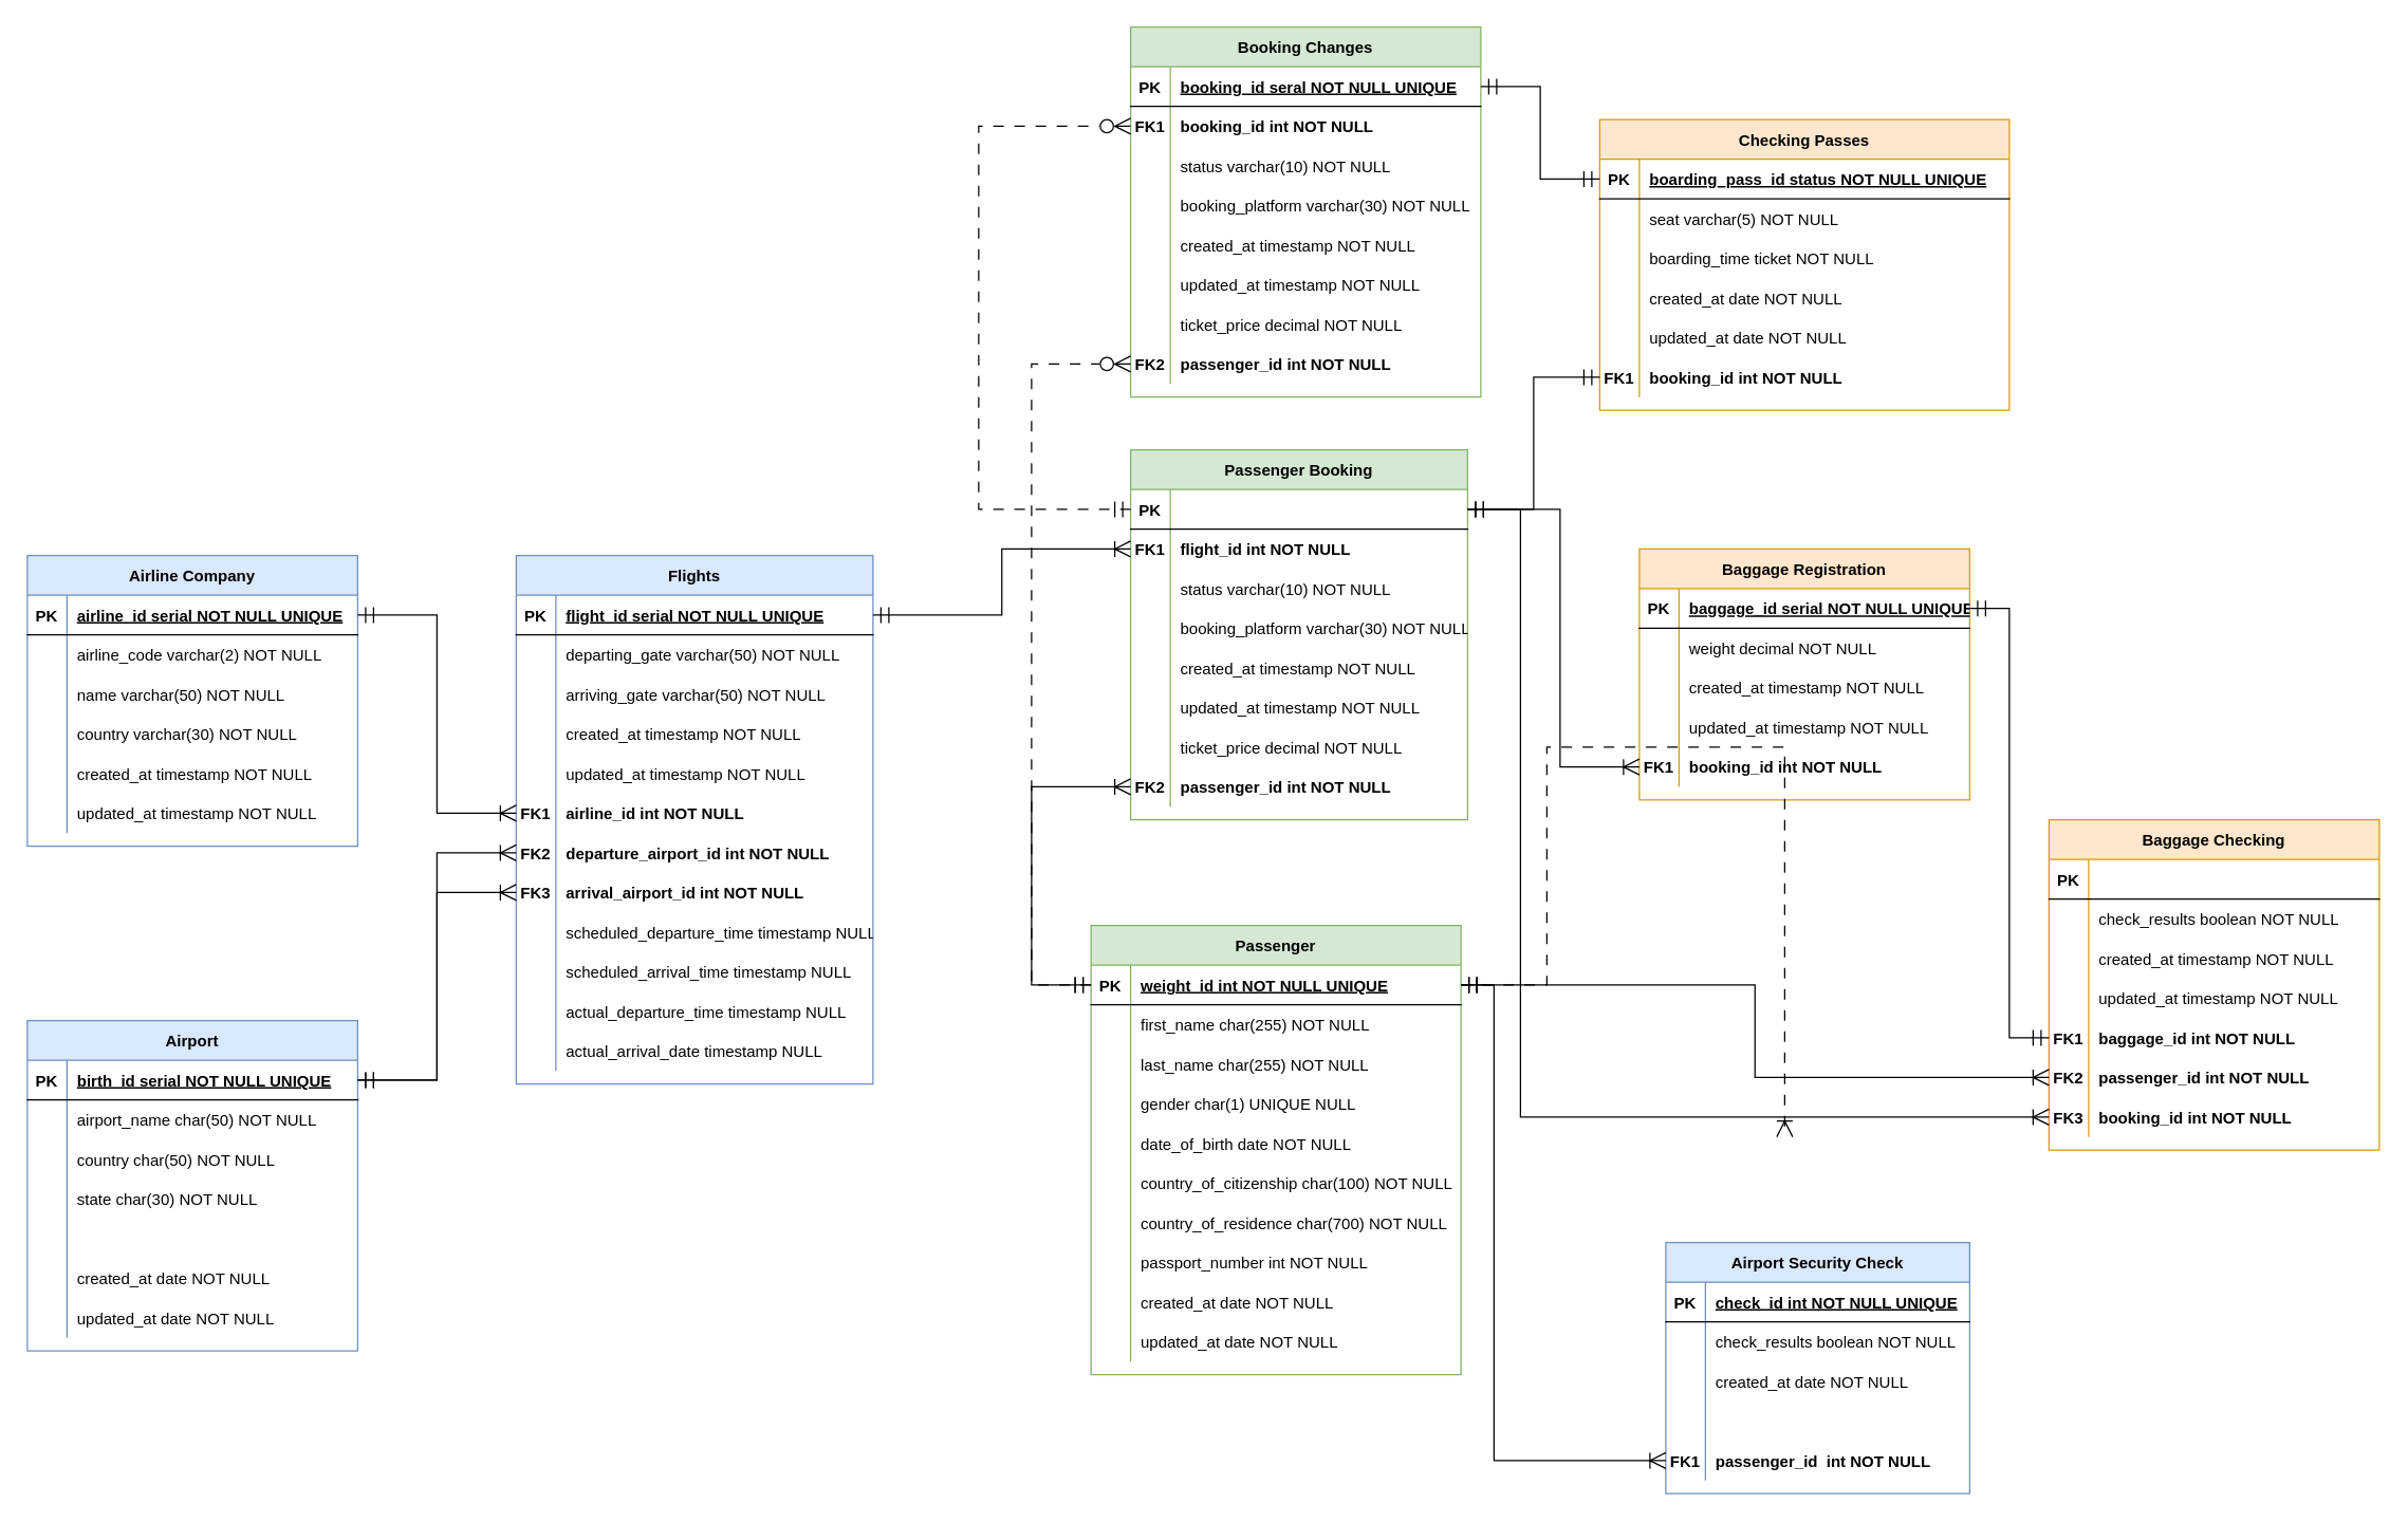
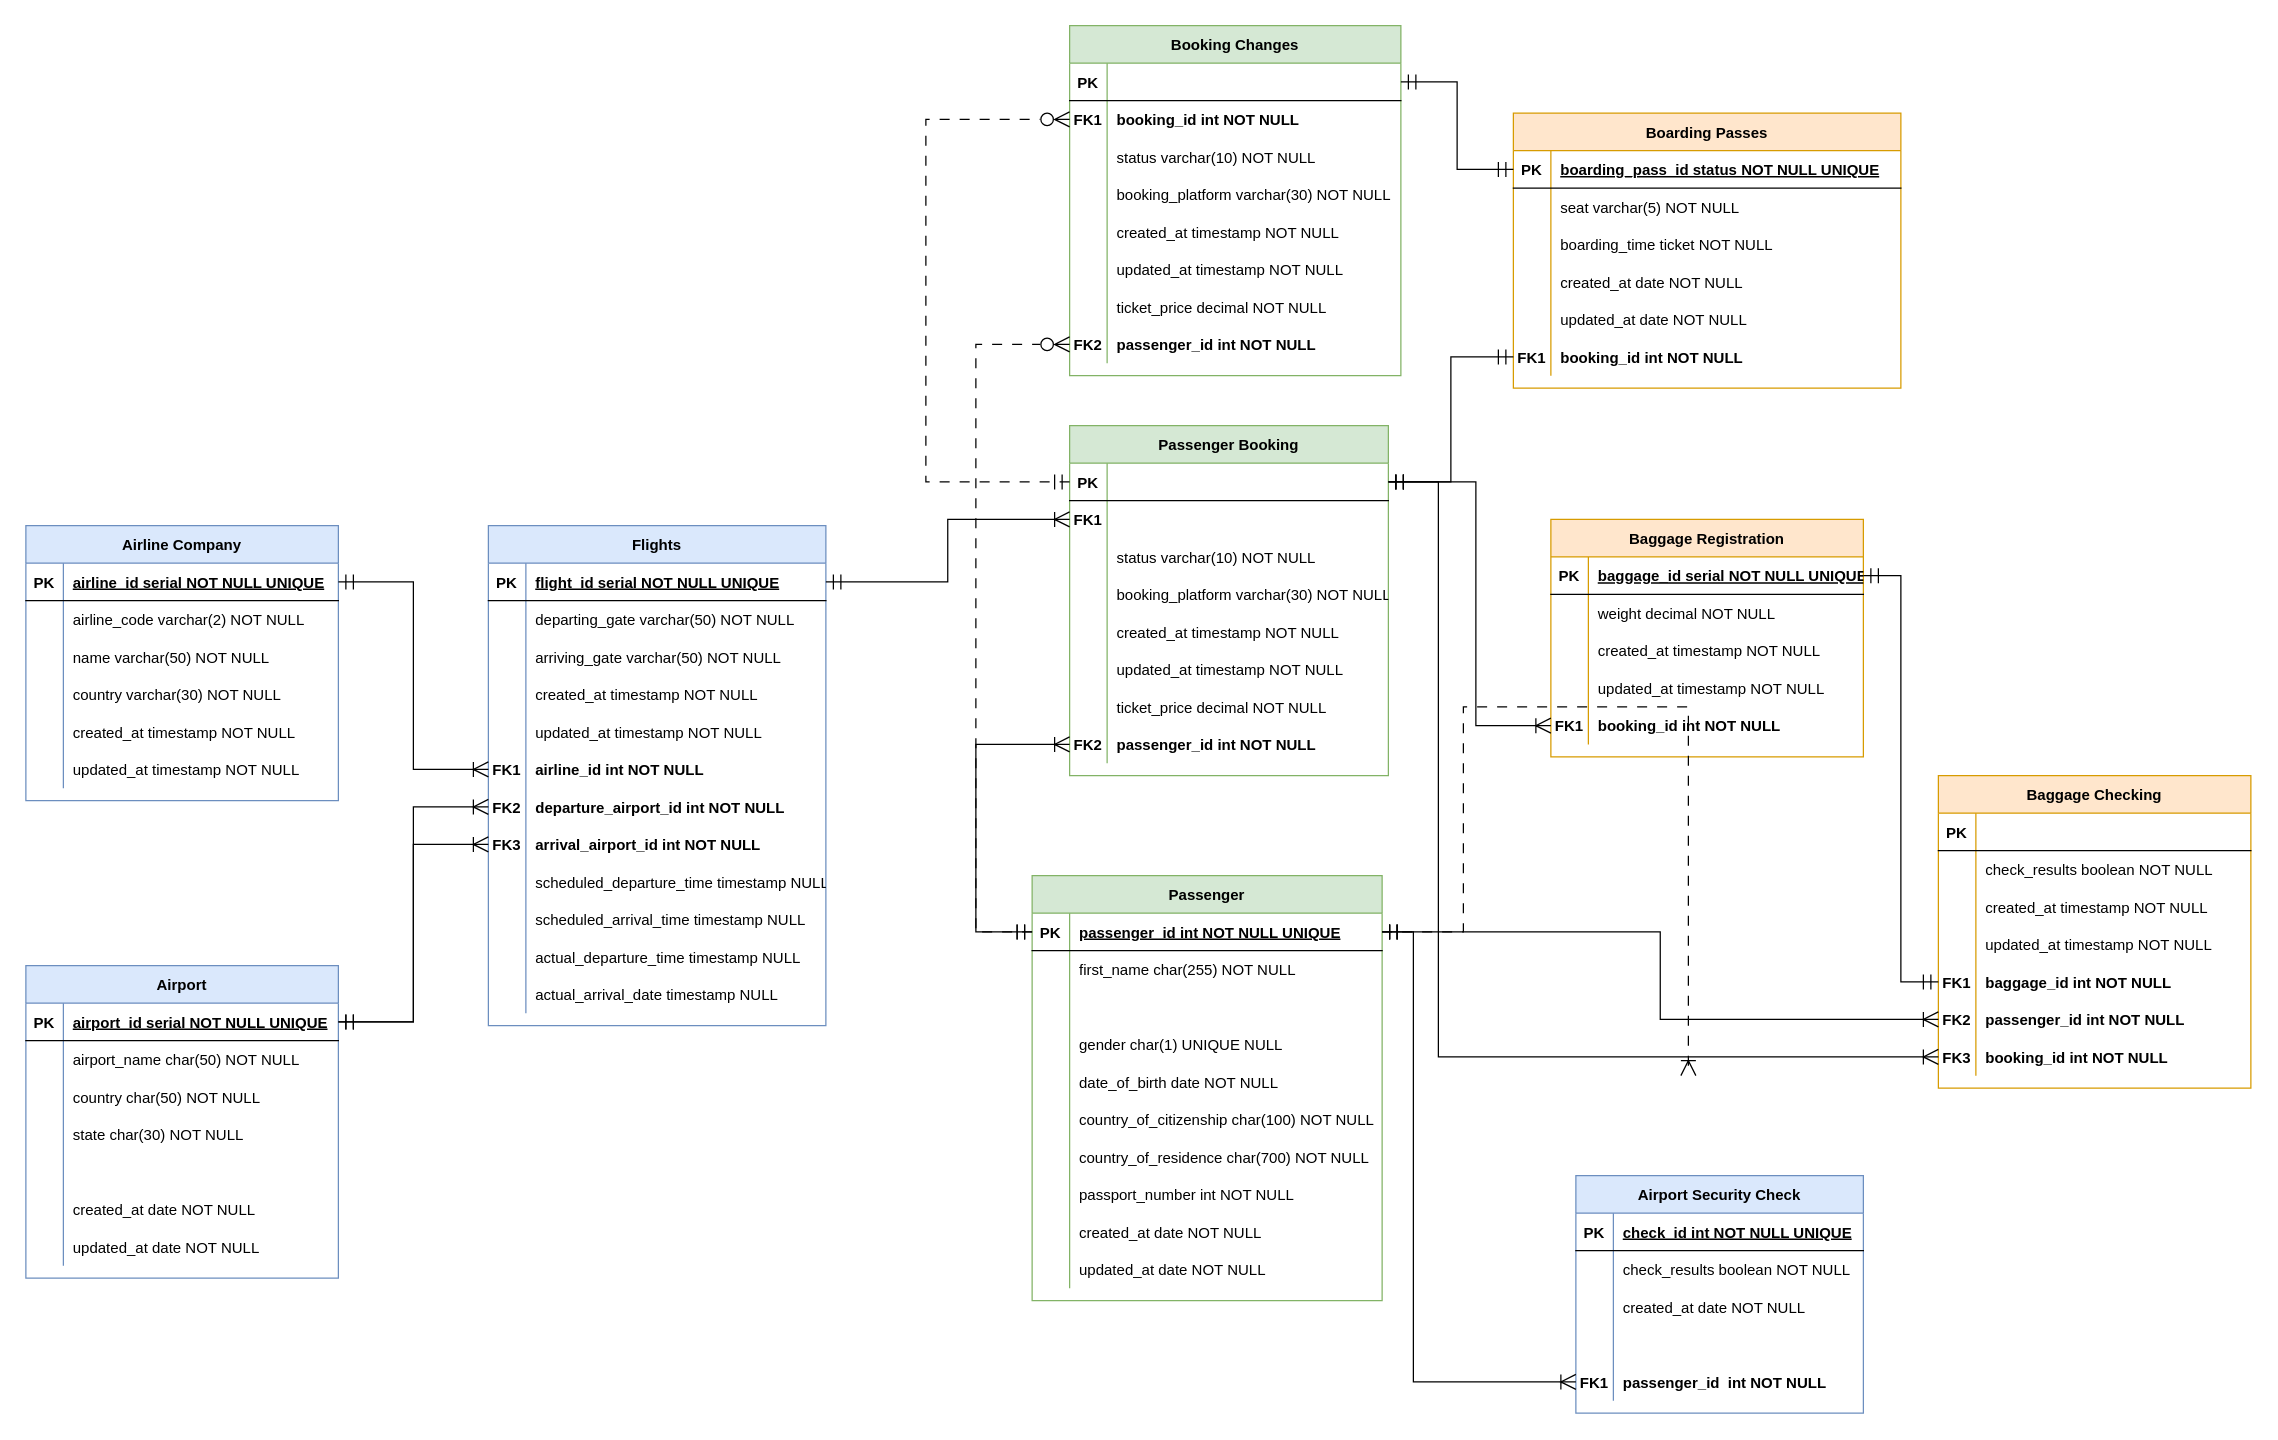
- <mxCell id="142" value="booking_id seral NOT NULL UNIQUE" style="shape=partialRectangle;overflow=hidden;connectable=0;fillColor=none;top=0;left=0;bottom=0;right=0;align=left;spacingLeft=6;fontStyle=5;" vertex="1" parent="140"><mxGeometry x="30" width="235" height="30" as="geometry"><mxRectangle width="235" height="30" as="alternateBounds" /></mxGeometry></mxCell>
- <mxCell id="166" value="Checking Passes" style="shape=table;startSize=30;container=1;collapsible=1;childLayout=tableLayout;fixedRows=1;rowLines=0;fontStyle=1;align=center;resizeLast=1;fillColor=#ffe6cc;strokeColor=#d79b00;" vertex="1" parent="1"><mxGeometry x="1210" y="90" width="310" height="220" as="geometry" /></mxCell>
+ <mxCell id="166" value="Boarding Passes" style="shape=table;startSize=30;container=1;collapsible=1;childLayout=tableLayout;fixedRows=1;rowLines=0;fontStyle=1;align=center;resizeLast=1;fillColor=#ffe6cc;strokeColor=#d79b00;" vertex="1" parent="1"><mxGeometry x="1210" y="90" width="310" height="220" as="geometry" /></mxCell>
- <mxCell id="87" value="flight_id int NOT NULL" style="shape=partialRectangle;overflow=hidden;connectable=0;fillColor=none;top=0;left=0;bottom=0;right=0;align=left;spacingLeft=6;fontStyle=1" vertex="1" parent="85"><mxGeometry x="30" width="225" height="30" as="geometry"><mxRectangle width="225" height="30" as="alternateBounds" /></mxGeometry></mxCell>
- <mxCell id="110" value="weight_id int NOT NULL UNIQUE" style="shape=partialRectangle;overflow=hidden;connectable=0;fillColor=none;top=0;left=0;bottom=0;right=0;align=left;spacingLeft=6;fontStyle=5;" vertex="1" parent="108"><mxGeometry x="30" width="250" height="30" as="geometry"><mxRectangle width="250" height="30" as="alternateBounds" /></mxGeometry></mxCell>
+ <mxCell id="110" value="passenger_id int NOT NULL UNIQUE" style="shape=partialRectangle;overflow=hidden;connectable=0;fillColor=none;top=0;left=0;bottom=0;right=0;align=left;spacingLeft=6;fontStyle=5;" vertex="1" parent="108"><mxGeometry x="30" width="250" height="30" as="geometry"><mxRectangle width="250" height="30" as="alternateBounds" /></mxGeometry></mxCell>
- <mxCell id="116" value="last_name char(255) NOT NULL" style="shape=partialRectangle;overflow=hidden;connectable=0;fillColor=none;top=0;left=0;bottom=0;right=0;align=left;spacingLeft=6;" vertex="1" parent="114"><mxGeometry x="30" width="250" height="30" as="geometry"><mxRectangle width="250" height="30" as="alternateBounds" /></mxGeometry></mxCell>
- <mxCell id="61" value="birth_id serial NOT NULL UNIQUE" style="shape=partialRectangle;overflow=hidden;connectable=0;fillColor=none;top=0;left=0;bottom=0;right=0;align=left;spacingLeft=6;fontStyle=5;" vertex="1" parent="59"><mxGeometry x="30" width="220" height="30" as="geometry"><mxRectangle width="220" height="30" as="alternateBounds" /></mxGeometry></mxCell>
+ <mxCell id="61" value="airport_id serial NOT NULL UNIQUE" style="shape=partialRectangle;overflow=hidden;connectable=0;fillColor=none;top=0;left=0;bottom=0;right=0;align=left;spacingLeft=6;fontStyle=5;" vertex="1" parent="59"><mxGeometry x="30" width="220" height="30" as="geometry"><mxRectangle width="220" height="30" as="alternateBounds" /></mxGeometry></mxCell>
